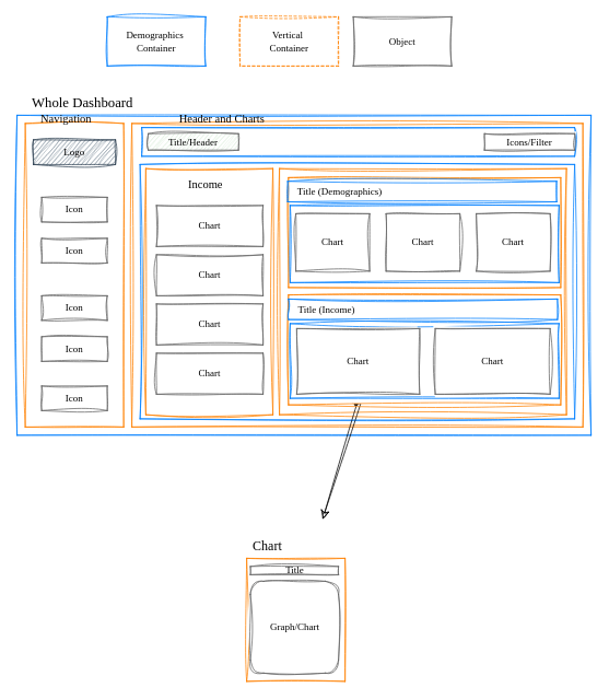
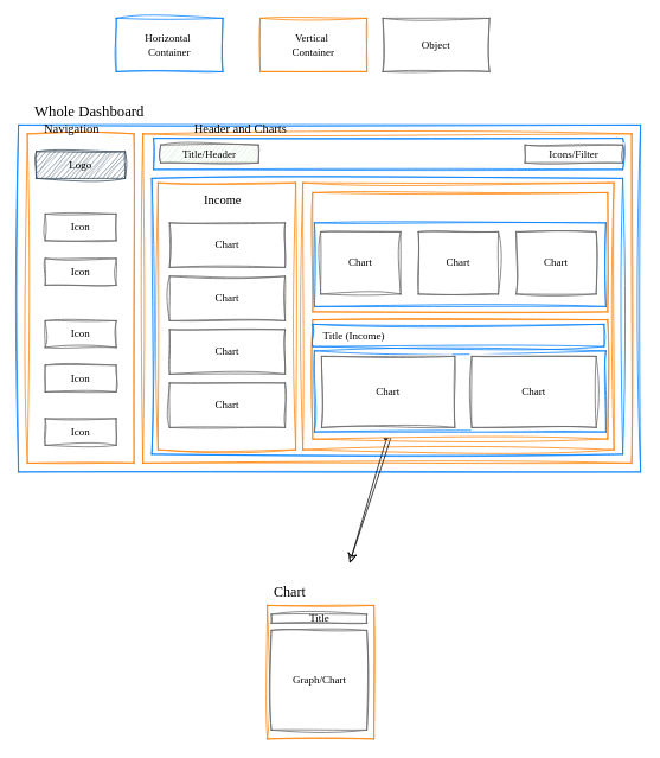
- <mxCell id="2" value="Demographics&amp;nbsp;&lt;div&gt;Container&lt;/div&gt;" style="rounded=0;whiteSpace=wrap;html=1;sketch=1;hachureGap=4;jiggle=2;curveFitting=1;fontFamily=Architects Daughter;fontSource=https%3A%2F%2Ffonts.googleapis.com%2Fcss%3Ffamily%3DArchitects%2BDaughter;fillColor=none;strokeColor=#007FFF;" parent="1" vertex="1"><mxGeometry x="130" y="20" width="120" height="60" as="geometry" /></mxCell>
+ <mxCell id="2" value="Horizontal&amp;nbsp;&lt;div&gt;Container&lt;/div&gt;" style="rounded=0;whiteSpace=wrap;html=1;sketch=1;hachureGap=4;jiggle=2;curveFitting=1;fontFamily=Architects Daughter;fontSource=https%3A%2F%2Ffonts.googleapis.com%2Fcss%3Ffamily%3DArchitects%2BDaughter;fillColor=none;strokeColor=#007FFF;" parent="1" vertex="1"><mxGeometry x="130" y="20" width="120" height="60" as="geometry" /></mxCell>
- <mxCell id="4" value="Vertical&amp;nbsp;&lt;div&gt;Container&lt;/div&gt;" style="rounded=0;whiteSpace=wrap;html=1;sketch=1;hachureGap=4;jiggle=2;curveFitting=1;fontFamily=Architects Daughter;fontSource=https%3A%2F%2Ffonts.googleapis.com%2Fcss%3Ffamily%3DArchitects%2BDaughter;strokeColor=#FF8000;dashed=1;" parent="1" vertex="1"><mxGeometry x="292" y="20" width="120" height="60" as="geometry" /></mxCell>
+ <mxCell id="4" value="Vertical&amp;nbsp;&lt;div&gt;Container&lt;/div&gt;" style="rounded=0;whiteSpace=wrap;html=1;sketch=1;hachureGap=4;jiggle=2;curveFitting=1;fontFamily=Architects Daughter;fontSource=https%3A%2F%2Ffonts.googleapis.com%2Fcss%3Ffamily%3DArchitects%2BDaughter;strokeColor=#FF8000;" parent="1" vertex="1"><mxGeometry x="292" y="20" width="120" height="60" as="geometry" /></mxCell>
- <mxCell id="34" value="Title (Demographics)" style="rounded=0;whiteSpace=wrap;html=1;sketch=1;hachureGap=4;jiggle=2;curveFitting=1;fontFamily=Architects Daughter;fontSource=https%3A%2F%2Ffonts.googleapis.com%2Fcss%3Ffamily%3DArchitects%2BDaughter;fillColor=none;strokeColor=#007FFF;labelPosition=center;verticalLabelPosition=middle;align=left;verticalAlign=middle;spacingLeft=10;" vertex="1" parent="1"><mxGeometry x="350" y="220.5" width="328" height="25" as="geometry" /></mxCell>
- <mxCell id="44" value="Graph/Chart" style="whiteSpace=wrap;html=1;sketch=1;hachureGap=4;jiggle=2;curveFitting=1;fontFamily=Architects Daughter;fontSource=https%3A%2F%2Ffonts.googleapis.com%2Fcss%3Ffamily%3DArchitects%2BDaughter;strokeColor=#666666;rounded=1;" vertex="1" parent="1"><mxGeometry x="304.5" y="708" width="107.5" height="112" as="geometry" /></mxCell>
+ <mxCell id="44" value="Graph/Chart" style="rounded=0;whiteSpace=wrap;html=1;sketch=1;hachureGap=4;jiggle=2;curveFitting=1;fontFamily=Architects Daughter;fontSource=https%3A%2F%2Ffonts.googleapis.com%2Fcss%3Ffamily%3DArchitects%2BDaughter;strokeColor=#666666;" vertex="1" parent="1"><mxGeometry x="304.5" y="708" width="107.5" height="112" as="geometry" /></mxCell>
